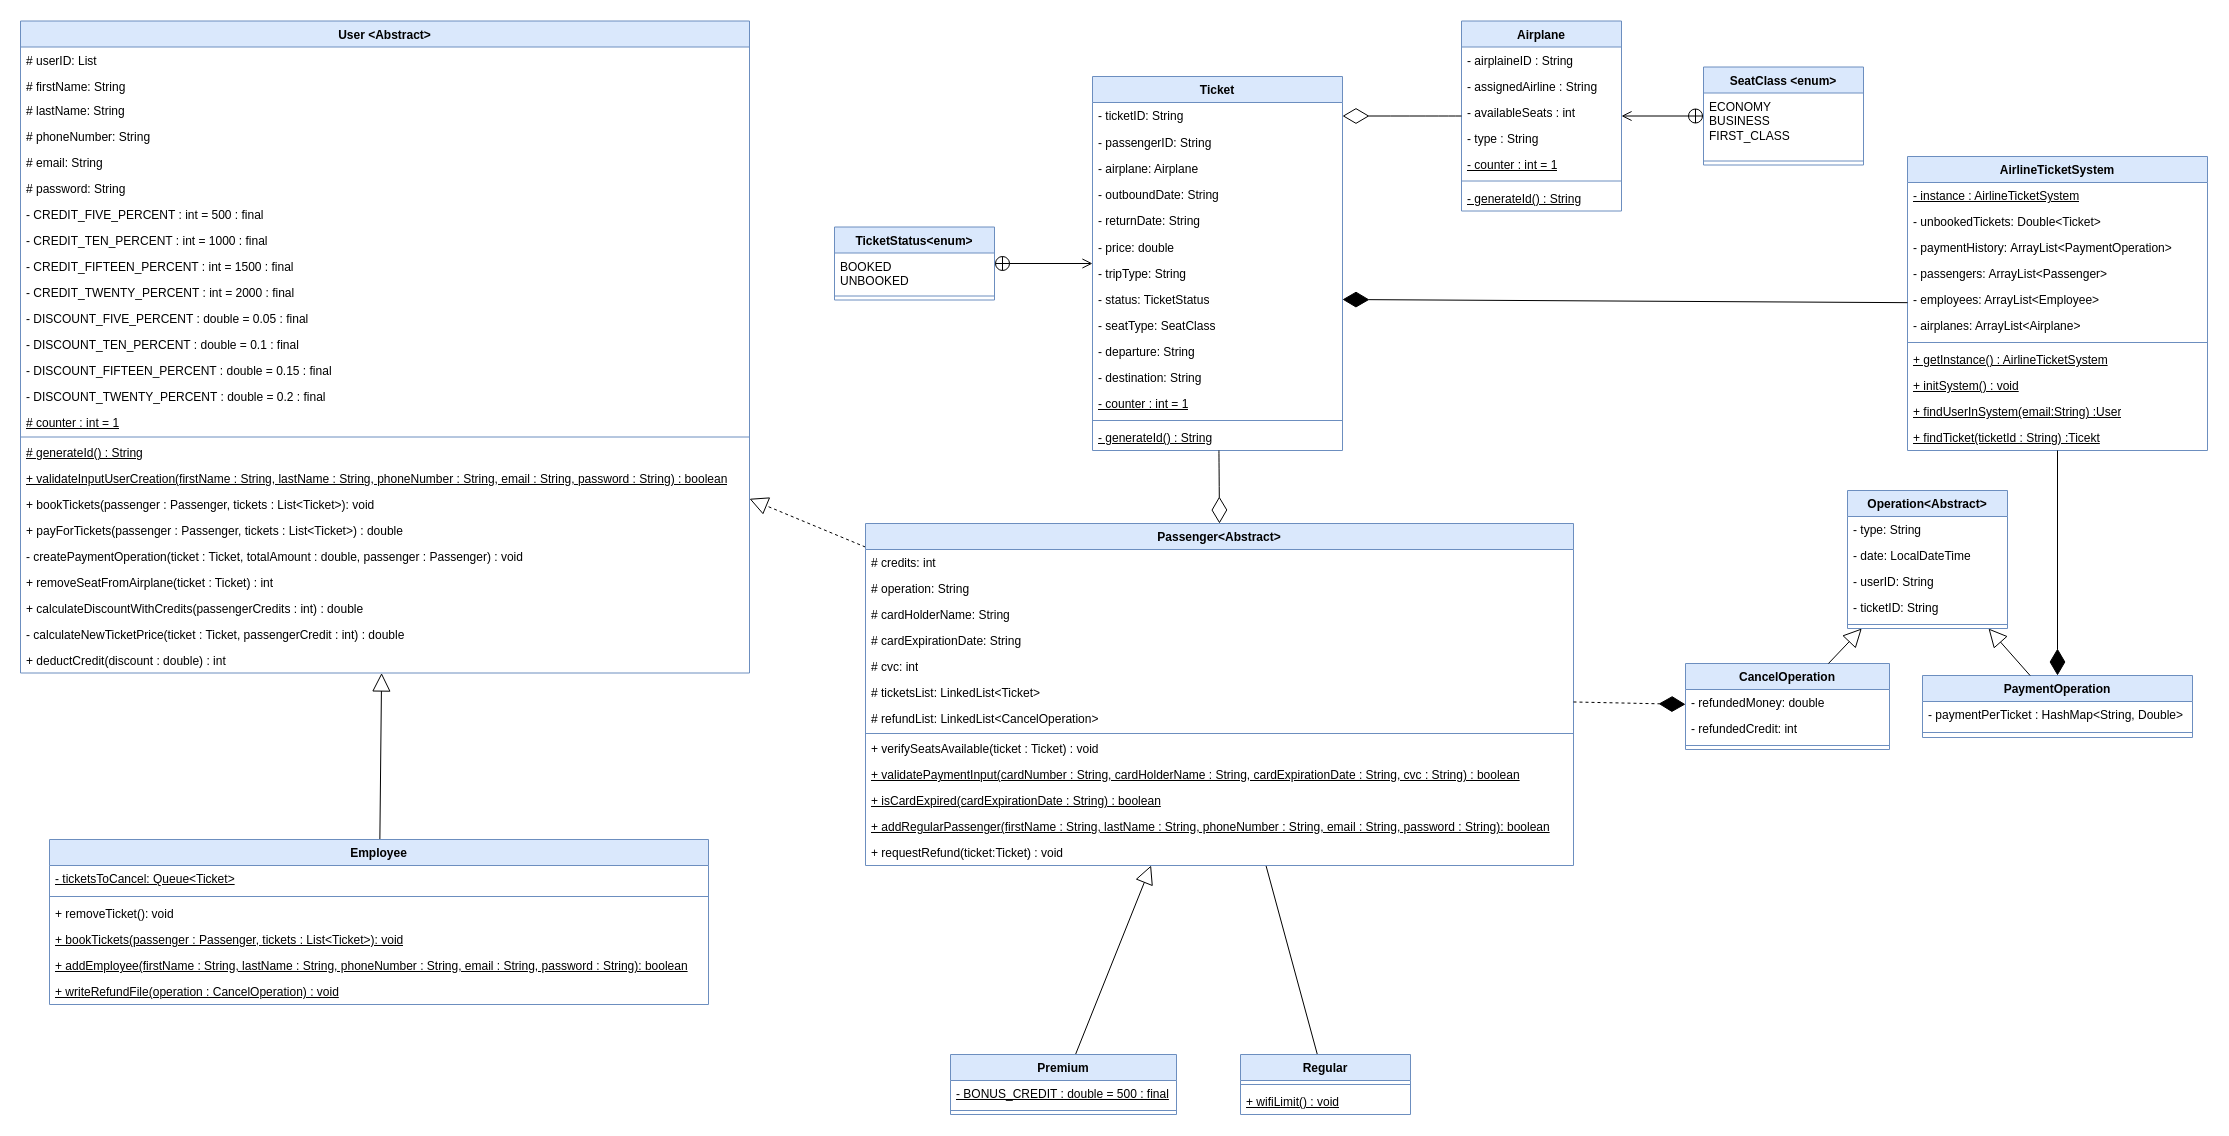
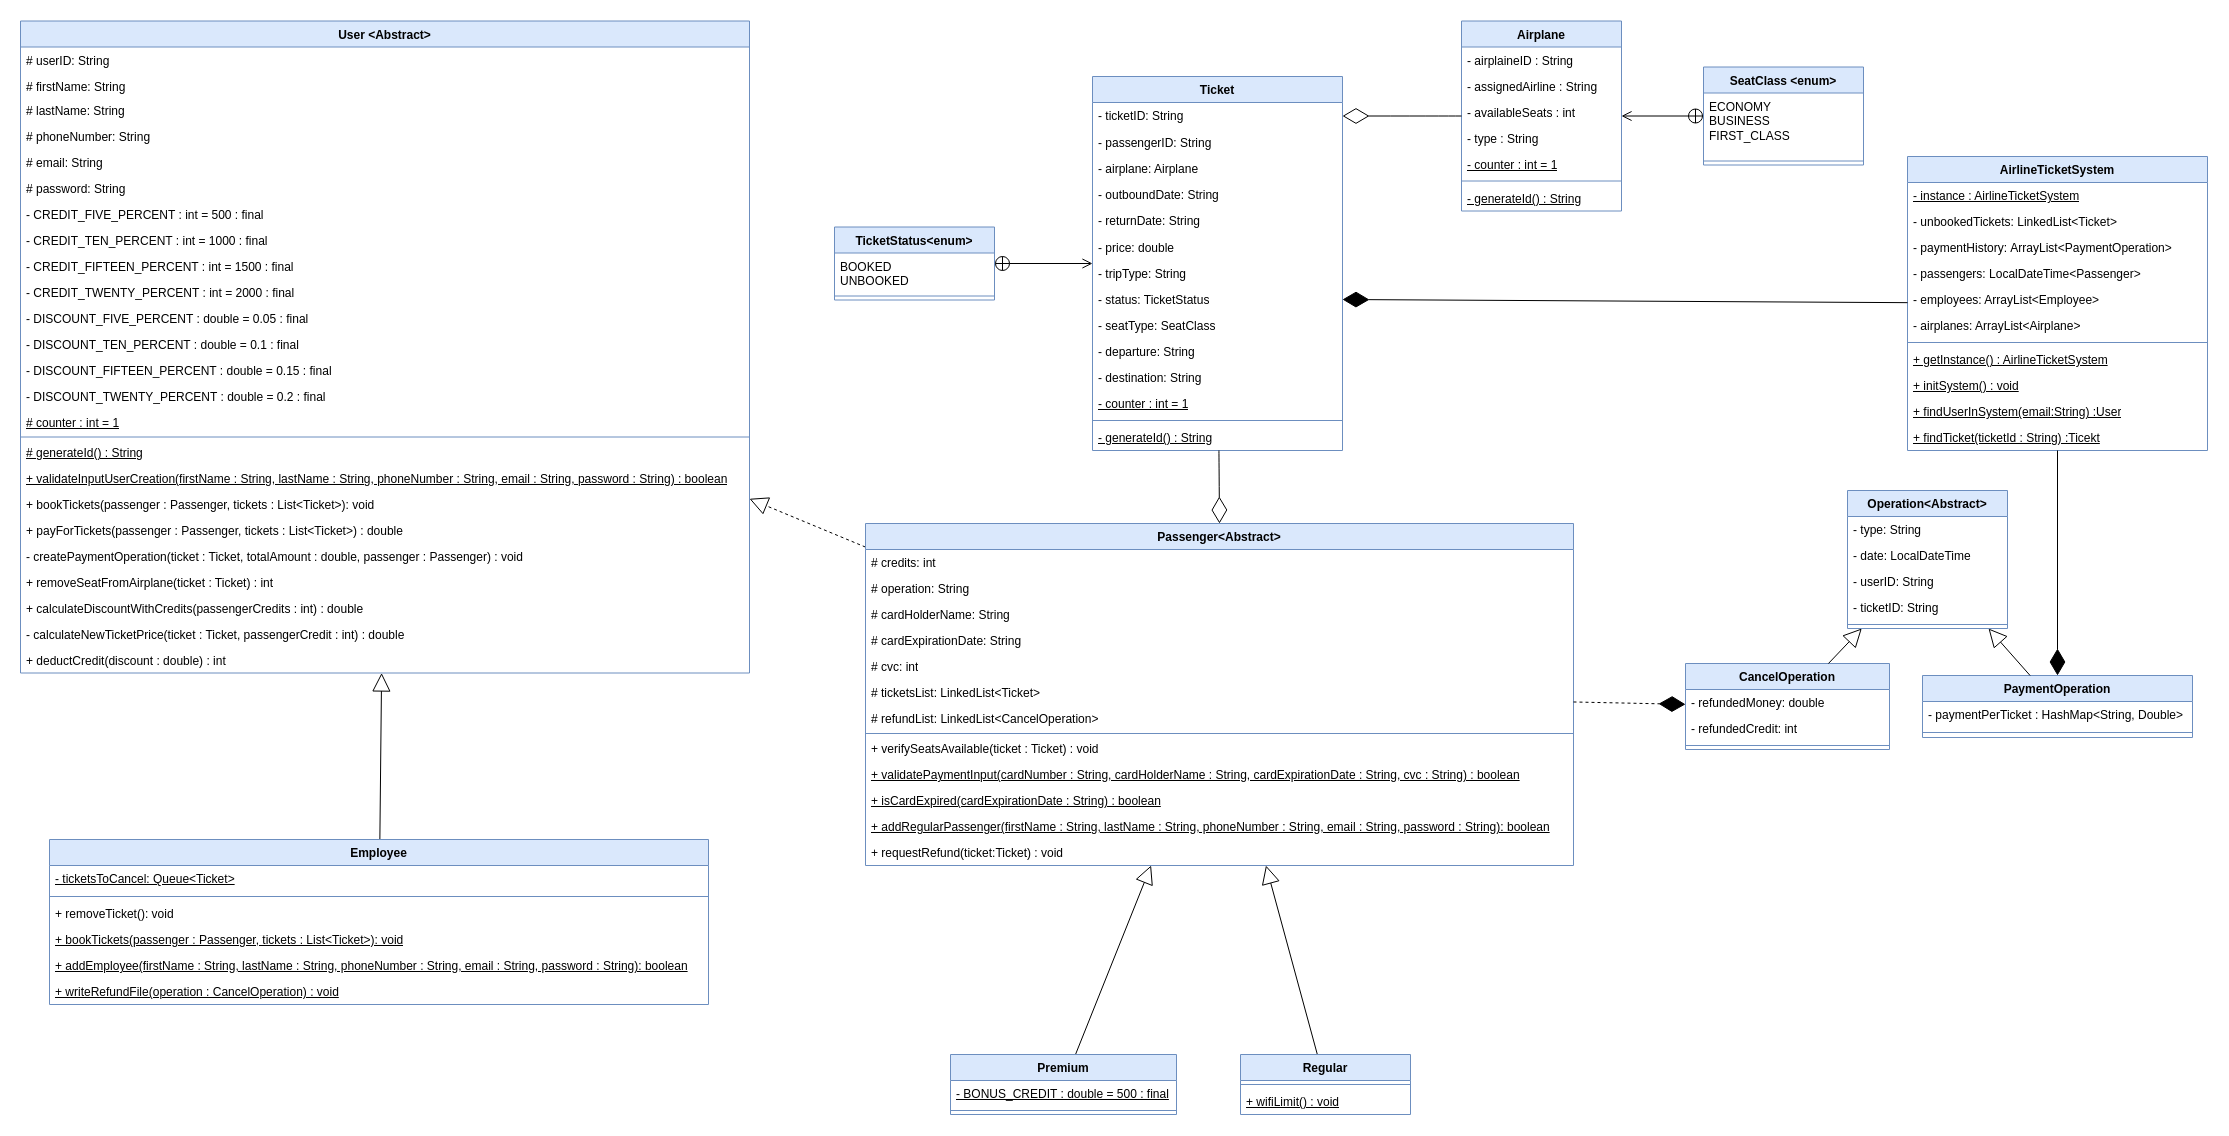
- <mxCell id="39" value="# userID: List" style="text;strokeColor=none;fillColor=none;align=left;verticalAlign=top;spacingLeft=4;spacingRight=4;overflow=hidden;rotatable=0;points=[[0,0.5],[1,0.5]];portConstraint=eastwest;whiteSpace=wrap;html=1;" parent="38" vertex="1"><mxGeometry y="26" width="729" height="26" as="geometry" /></mxCell>
+ <mxCell id="39" value="# userID: String" style="text;strokeColor=none;fillColor=none;align=left;verticalAlign=top;spacingLeft=4;spacingRight=4;overflow=hidden;rotatable=0;points=[[0,0.5],[1,0.5]];portConstraint=eastwest;whiteSpace=wrap;html=1;" parent="38" vertex="1"><mxGeometry y="26" width="729" height="26" as="geometry" /></mxCell>
- <mxCell id="91" value="- unbookedTickets: Double&amp;lt;Ticket&amp;gt;" style="text;strokeColor=none;fillColor=none;align=left;verticalAlign=top;spacingLeft=4;spacingRight=4;overflow=hidden;rotatable=0;points=[[0,0.5],[1,0.5]];portConstraint=eastwest;whiteSpace=wrap;html=1;" parent="89" vertex="1"><mxGeometry y="52" width="300" height="26" as="geometry" /></mxCell>
+ <mxCell id="91" value="- unbookedTickets: LinkedList&amp;lt;Ticket&amp;gt;" style="text;strokeColor=none;fillColor=none;align=left;verticalAlign=top;spacingLeft=4;spacingRight=4;overflow=hidden;rotatable=0;points=[[0,0.5],[1,0.5]];portConstraint=eastwest;whiteSpace=wrap;html=1;" parent="89" vertex="1"><mxGeometry y="52" width="300" height="26" as="geometry" /></mxCell>
- <mxCell id="93" value="- passengers: ArrayList&amp;lt;Passenger&amp;gt;" style="text;strokeColor=none;fillColor=none;align=left;verticalAlign=top;spacingLeft=4;spacingRight=4;overflow=hidden;rotatable=0;points=[[0,0.5],[1,0.5]];portConstraint=eastwest;whiteSpace=wrap;html=1;" parent="89" vertex="1"><mxGeometry y="104" width="300" height="26" as="geometry" /></mxCell>
+ <mxCell id="93" value="- passengers: LocalDateTime&amp;lt;Passenger&amp;gt;" style="text;strokeColor=none;fillColor=none;align=left;verticalAlign=top;spacingLeft=4;spacingRight=4;overflow=hidden;rotatable=0;points=[[0,0.5],[1,0.5]];portConstraint=eastwest;whiteSpace=wrap;html=1;" parent="89" vertex="1"><mxGeometry y="104" width="300" height="26" as="geometry" /></mxCell>
- <mxCell id="5" value="" style="endArrow=none;endSize=16;endFill=0;html=1;rounded=0;" parent="1" source="17" target="71" edge="1"><mxGeometry width="160" relative="1" as="geometry"><mxPoint x="1535" y="856" as="sourcePoint" /><mxPoint x="1409" y="963" as="targetPoint" /></mxGeometry></mxCell>
+ <mxCell id="5" value="" style="endArrow=block;endSize=16;endFill=0;html=1;rounded=0;" parent="1" source="17" target="71" edge="1"><mxGeometry width="160" relative="1" as="geometry"><mxPoint x="1535" y="856" as="sourcePoint" /><mxPoint x="1409" y="963" as="targetPoint" /></mxGeometry></mxCell>
